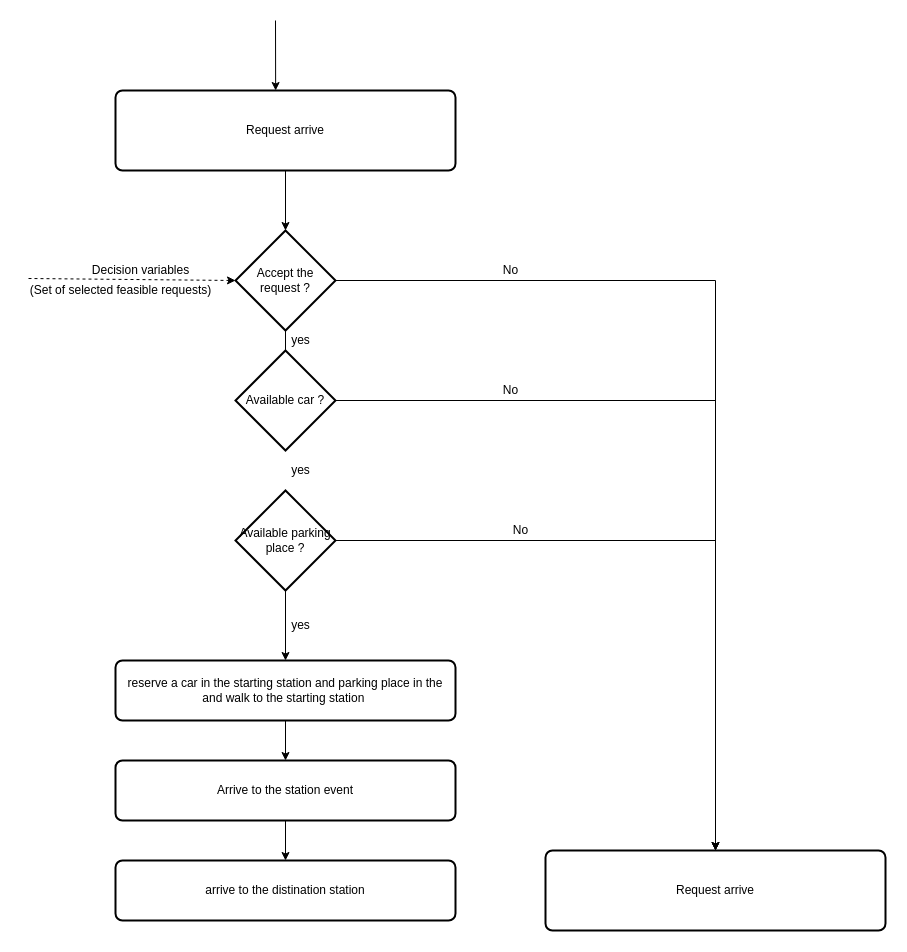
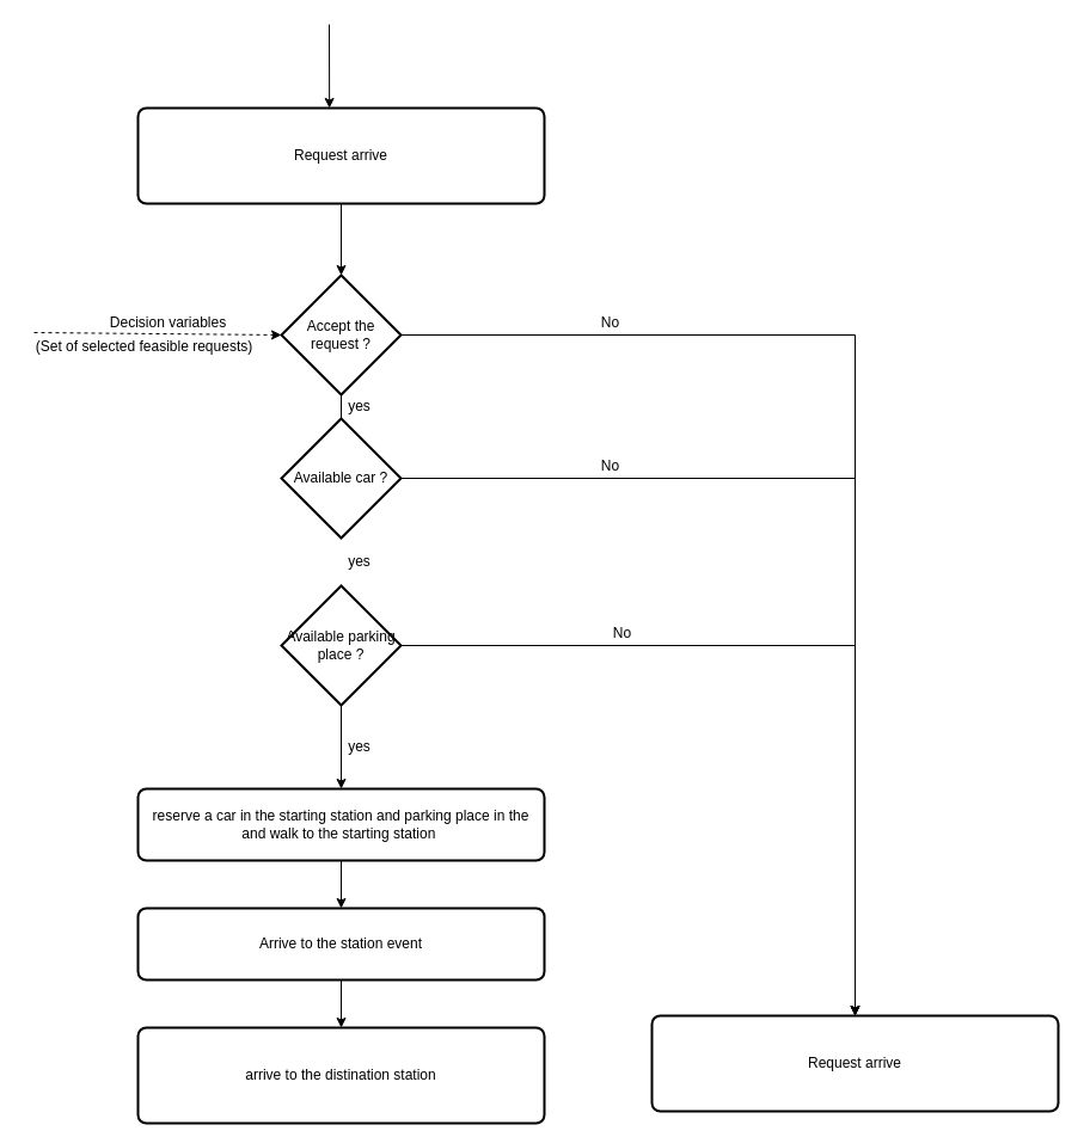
- <mxCell id="20" value="arrive to the distination station" style="rounded=1;whiteSpace=wrap;html=1;absoluteArcSize=1;arcSize=14;strokeWidth=2;" vertex="1" parent="1"><mxGeometry x="115" y="860" width="340" height="60" as="geometry" /></mxCell>
+ <mxCell id="20" value="arrive to the distination station" style="rounded=1;whiteSpace=wrap;html=1;absoluteArcSize=1;arcSize=14;strokeWidth=2;" vertex="1" parent="1"><mxGeometry x="115" y="860" width="340" height="80" as="geometry" /></mxCell>
